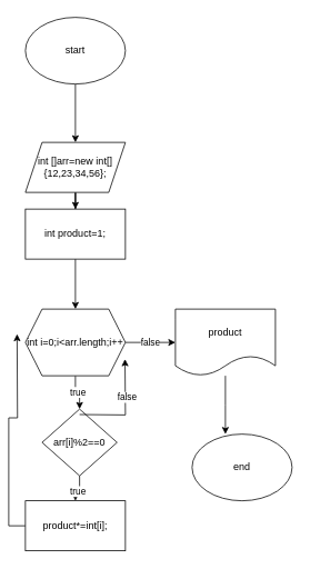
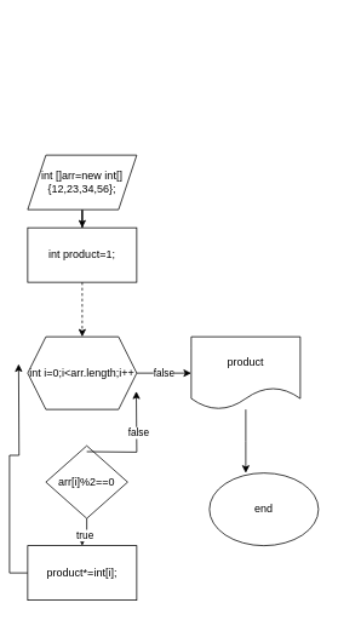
- <mxCell id="3" value="start" style="ellipse;whiteSpace=wrap;html=1;" vertex="1" parent="1"><mxGeometry x="30" y="20" width="120" height="80" as="geometry" /></mxCell>
- <mxCell id="2" style="edgeStyle=orthogonalEdgeStyle;rounded=0;orthogonalLoop=1;jettySize=auto;html=1;" edge="1" parent="1" source="3" target="5"><mxGeometry relative="1" as="geometry"><mxPoint x="90" y="200" as="targetPoint" /></mxGeometry></mxCell>
- <mxCell id="6" style="edgeStyle=orthogonalEdgeStyle;rounded=0;orthogonalLoop=1;jettySize=auto;html=1;" edge="1" parent="1" source="7" target="10"><mxGeometry relative="1" as="geometry"><mxPoint x="90" y="370" as="targetPoint" /></mxGeometry></mxCell>
+ <mxCell id="6" style="edgeStyle=orthogonalEdgeStyle;rounded=0;orthogonalLoop=1;jettySize=auto;html=1;dashed=1;" edge="1" parent="1" source="7" target="10"><mxGeometry relative="1" as="geometry"><mxPoint x="90" y="370" as="targetPoint" /></mxGeometry></mxCell>
- <mxCell id="8" value="true" style="edgeStyle=orthogonalEdgeStyle;rounded=0;orthogonalLoop=1;jettySize=auto;html=1;" edge="1" parent="1" source="10" target="13"><mxGeometry relative="1" as="geometry"><mxPoint x="90" y="530" as="targetPoint" /></mxGeometry></mxCell>
